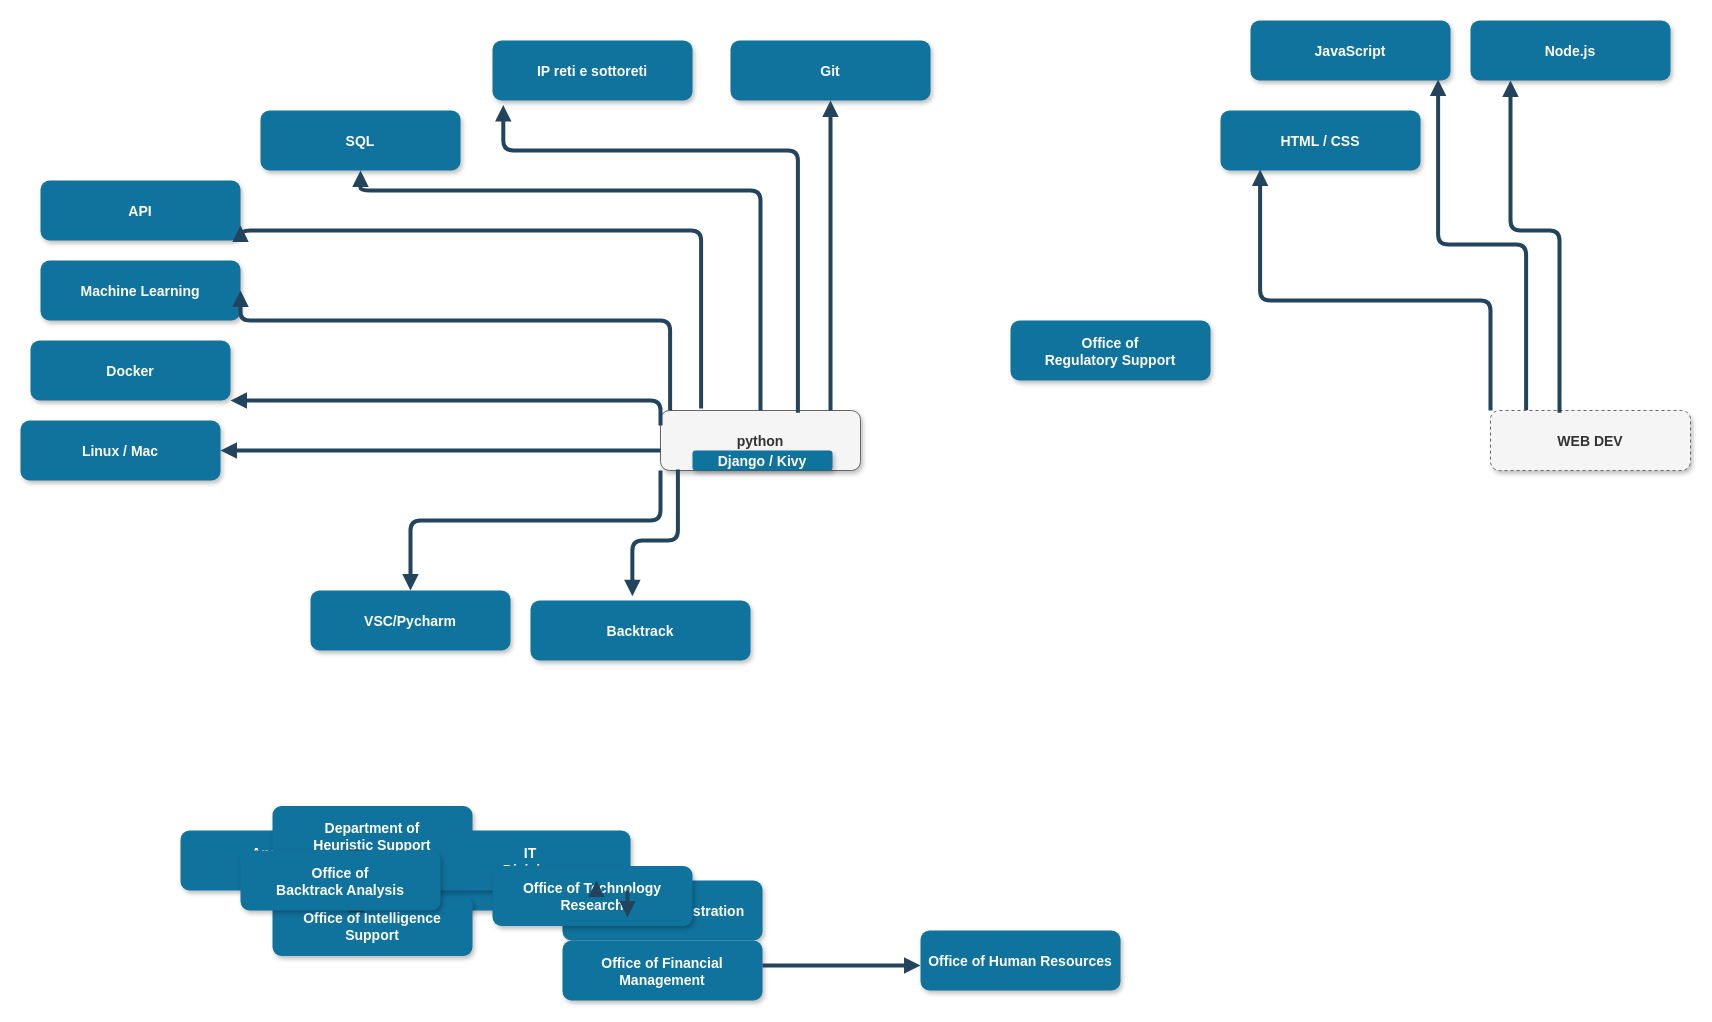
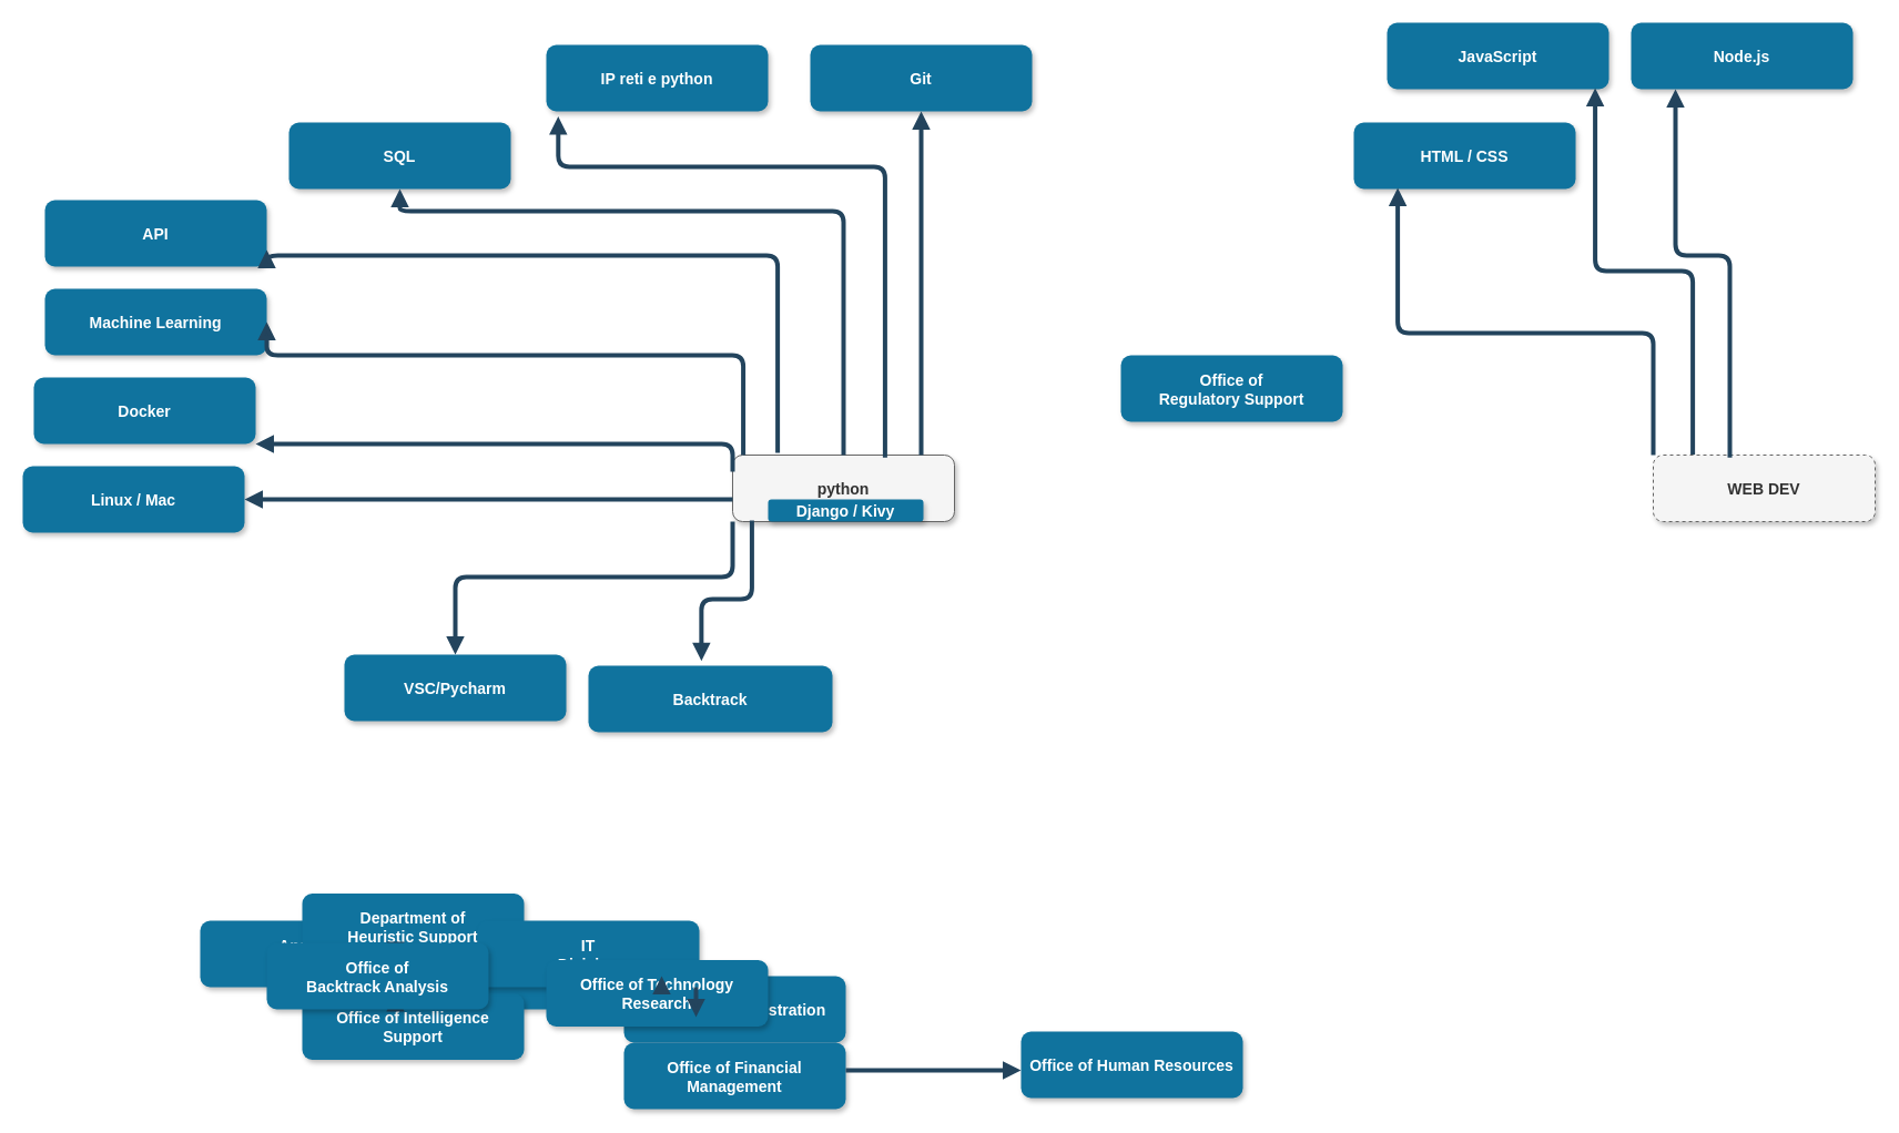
- <mxCell id="20" value="IP reti e sottoreti" style="rounded=1;fillColor=#10739E;strokeColor=none;shadow=1;gradientColor=none;fontStyle=1;fontColor=#FFFFFF;fontSize=14;" parent="1" vertex="1"><mxGeometry x="492" y="40" width="200" height="60" as="geometry" /></mxCell>
+ <mxCell id="20" value="IP reti e python" style="rounded=1;fillColor=#10739E;strokeColor=none;shadow=1;gradientColor=none;fontStyle=1;fontColor=#FFFFFF;fontSize=14;" parent="1" vertex="1"><mxGeometry x="492" y="40" width="200" height="60" as="geometry" /></mxCell>
